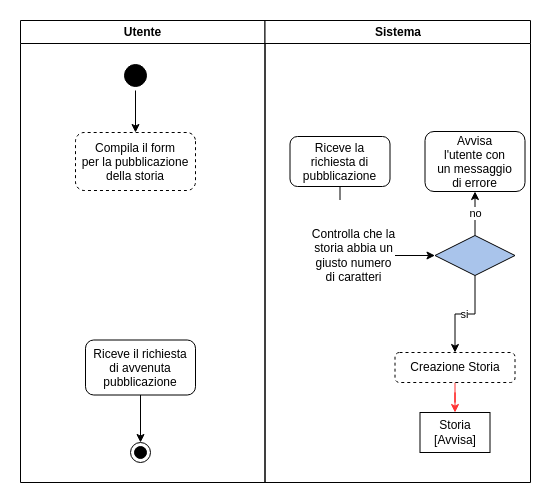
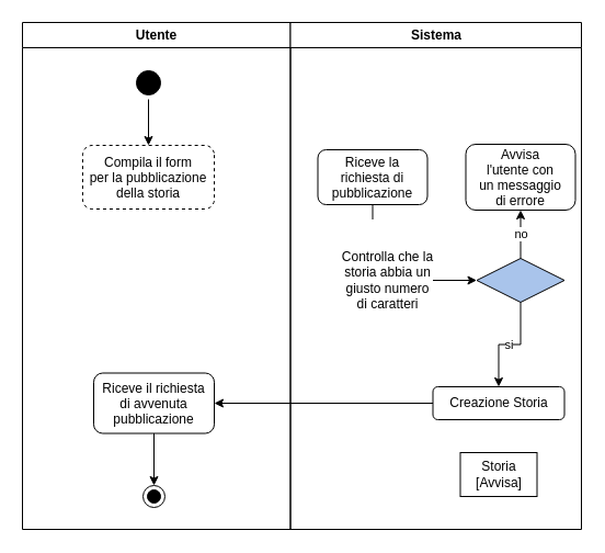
+ <mxCell id="19" style="edgeStyle=orthogonalEdgeStyle;rounded=0;orthogonalLoop=1;jettySize=auto;html=1;exitX=0;exitY=0.5;exitDx=0;exitDy=0;entryX=1;entryY=0.5;entryDx=0;entryDy=0;labelBackgroundColor=default;strokeColor=#000000;" edge="1" parent="1" source="17" target="7"><mxGeometry relative="1" as="geometry" /></mxCell>
- <mxCell id="17" value="Creazione Storia" style="rounded=1;whiteSpace=wrap;html=1;strokeColor=#000000;fillColor=#FFFFFF;dashed=1;" vertex="1" parent="9"><mxGeometry x="130" y="332" width="120" height="30" as="geometry" /></mxCell>
+ <mxCell id="17" value="Creazione Storia" style="rounded=1;whiteSpace=wrap;html=1;strokeColor=#000000;fillColor=#FFFFFF;" vertex="1" parent="9"><mxGeometry x="130" y="332" width="120" height="30" as="geometry" /></mxCell>
- <mxCell id="16" style="edgeStyle=orthogonalEdgeStyle;rounded=0;orthogonalLoop=1;jettySize=auto;html=1;exitX=0.5;exitY=1;exitDx=0;exitDy=0;labelBackgroundColor=default;strokeColor=#FF3333;" edge="1" parent="9" source="17" target="18"><mxGeometry relative="1" as="geometry" /></mxCell>
